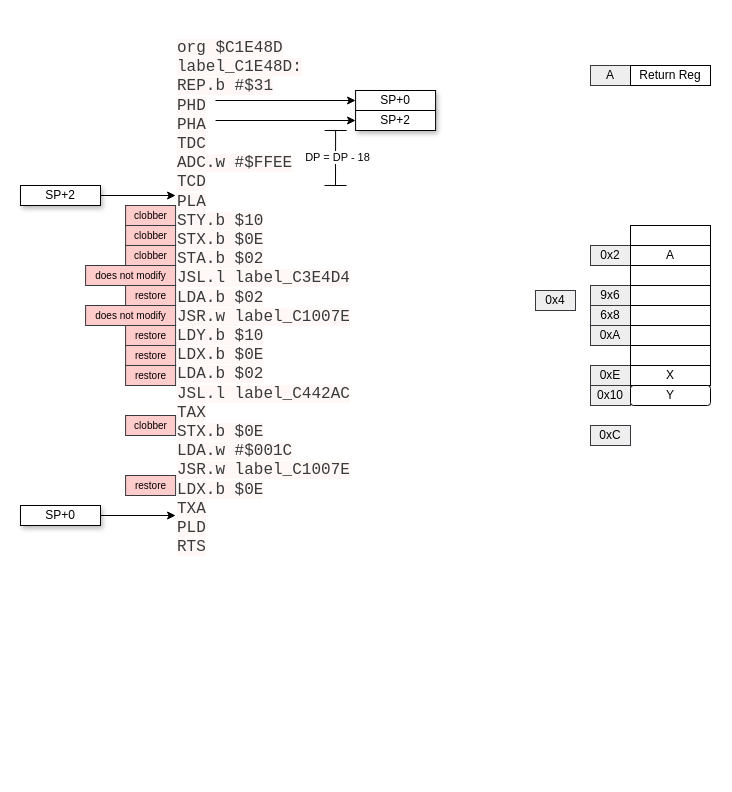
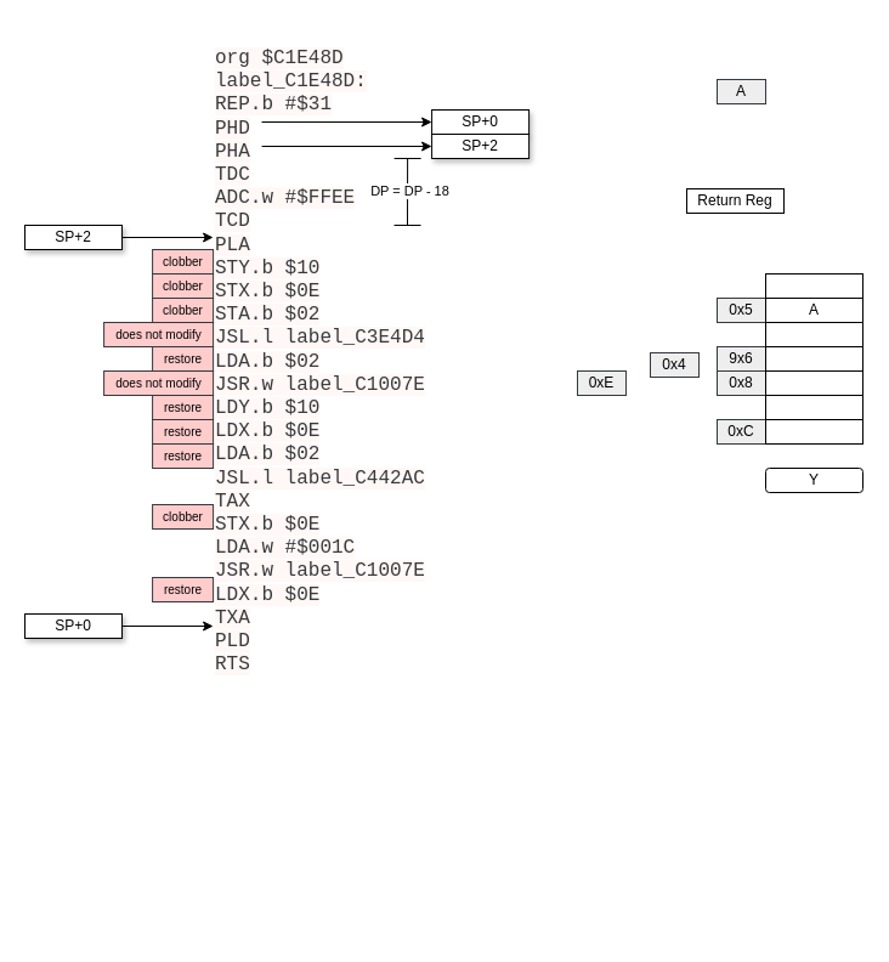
- <mxCell id="35" value="Return Reg" style="whiteSpace=wrap;html=1;" vertex="1" parent="1"><mxGeometry x="630" y="65" width="80" height="20" as="geometry" /></mxCell>
+ <mxCell id="35" value="Return Reg" style="whiteSpace=wrap;html=1;" vertex="1" parent="1"><mxGeometry x="565" y="155" width="80" height="20" as="geometry" /></mxCell>
- <mxCell id="9" value="0x2" style="rounded=0;whiteSpace=wrap;html=1;fillColor=#eeeeee;strokeColor=#36393d;" vertex="1" parent="1"><mxGeometry x="590" y="245" width="40" height="20" as="geometry" /></mxCell>
+ <mxCell id="9" value="0x5" style="rounded=0;whiteSpace=wrap;html=1;fillColor=#eeeeee;strokeColor=#36393d;" vertex="1" parent="1"><mxGeometry x="590" y="245" width="40" height="20" as="geometry" /></mxCell>
- <mxCell id="12" value="6x8" style="rounded=0;whiteSpace=wrap;html=1;fillColor=#eeeeee;strokeColor=#36393d;" vertex="1" parent="1"><mxGeometry x="590" y="305" width="40" height="20" as="geometry" /></mxCell>
+ <mxCell id="12" value="0x8" style="rounded=0;whiteSpace=wrap;html=1;fillColor=#eeeeee;strokeColor=#36393d;" vertex="1" parent="1"><mxGeometry x="590" y="305" width="40" height="20" as="geometry" /></mxCell>
- <mxCell id="13" value="0xA" style="rounded=0;whiteSpace=wrap;html=1;fillColor=#eeeeee;strokeColor=#36393d;" vertex="1" parent="1"><mxGeometry x="590" y="325" width="40" height="20" as="geometry" /></mxCell>
- <mxCell id="15" value="0xE" style="rounded=0;whiteSpace=wrap;html=1;fillColor=#eeeeee;strokeColor=#36393d;" vertex="1" parent="1"><mxGeometry x="590" y="365" width="40" height="20" as="geometry" /></mxCell>
+ <mxCell id="15" value="0xE" style="rounded=0;whiteSpace=wrap;html=1;fillColor=#eeeeee;strokeColor=#36393d;" vertex="1" parent="1"><mxGeometry x="475" y="305" width="40" height="20" as="geometry" /></mxCell>
- <mxCell id="23" value="X" style="rounded=0;whiteSpace=wrap;html=1;" vertex="1" parent="1"><mxGeometry x="630" y="365" width="80" height="20" as="geometry" /></mxCell>
- <mxCell id="16" value="0x10" style="rounded=0;whiteSpace=wrap;html=1;fillColor=#eeeeee;strokeColor=#36393d;" vertex="1" parent="1"><mxGeometry x="590" y="385" width="40" height="20" as="geometry" /></mxCell>
- <mxCell id="14" value="0xC" style="rounded=0;whiteSpace=wrap;html=1;fillColor=#eeeeee;strokeColor=#36393d;" vertex="1" parent="1"><mxGeometry x="590" y="425" width="40" height="20" as="geometry" /></mxCell>
+ <mxCell id="14" value="0xC" style="rounded=0;whiteSpace=wrap;html=1;fillColor=#eeeeee;strokeColor=#36393d;" vertex="1" parent="1"><mxGeometry x="590" y="345" width="40" height="20" as="geometry" /></mxCell>
